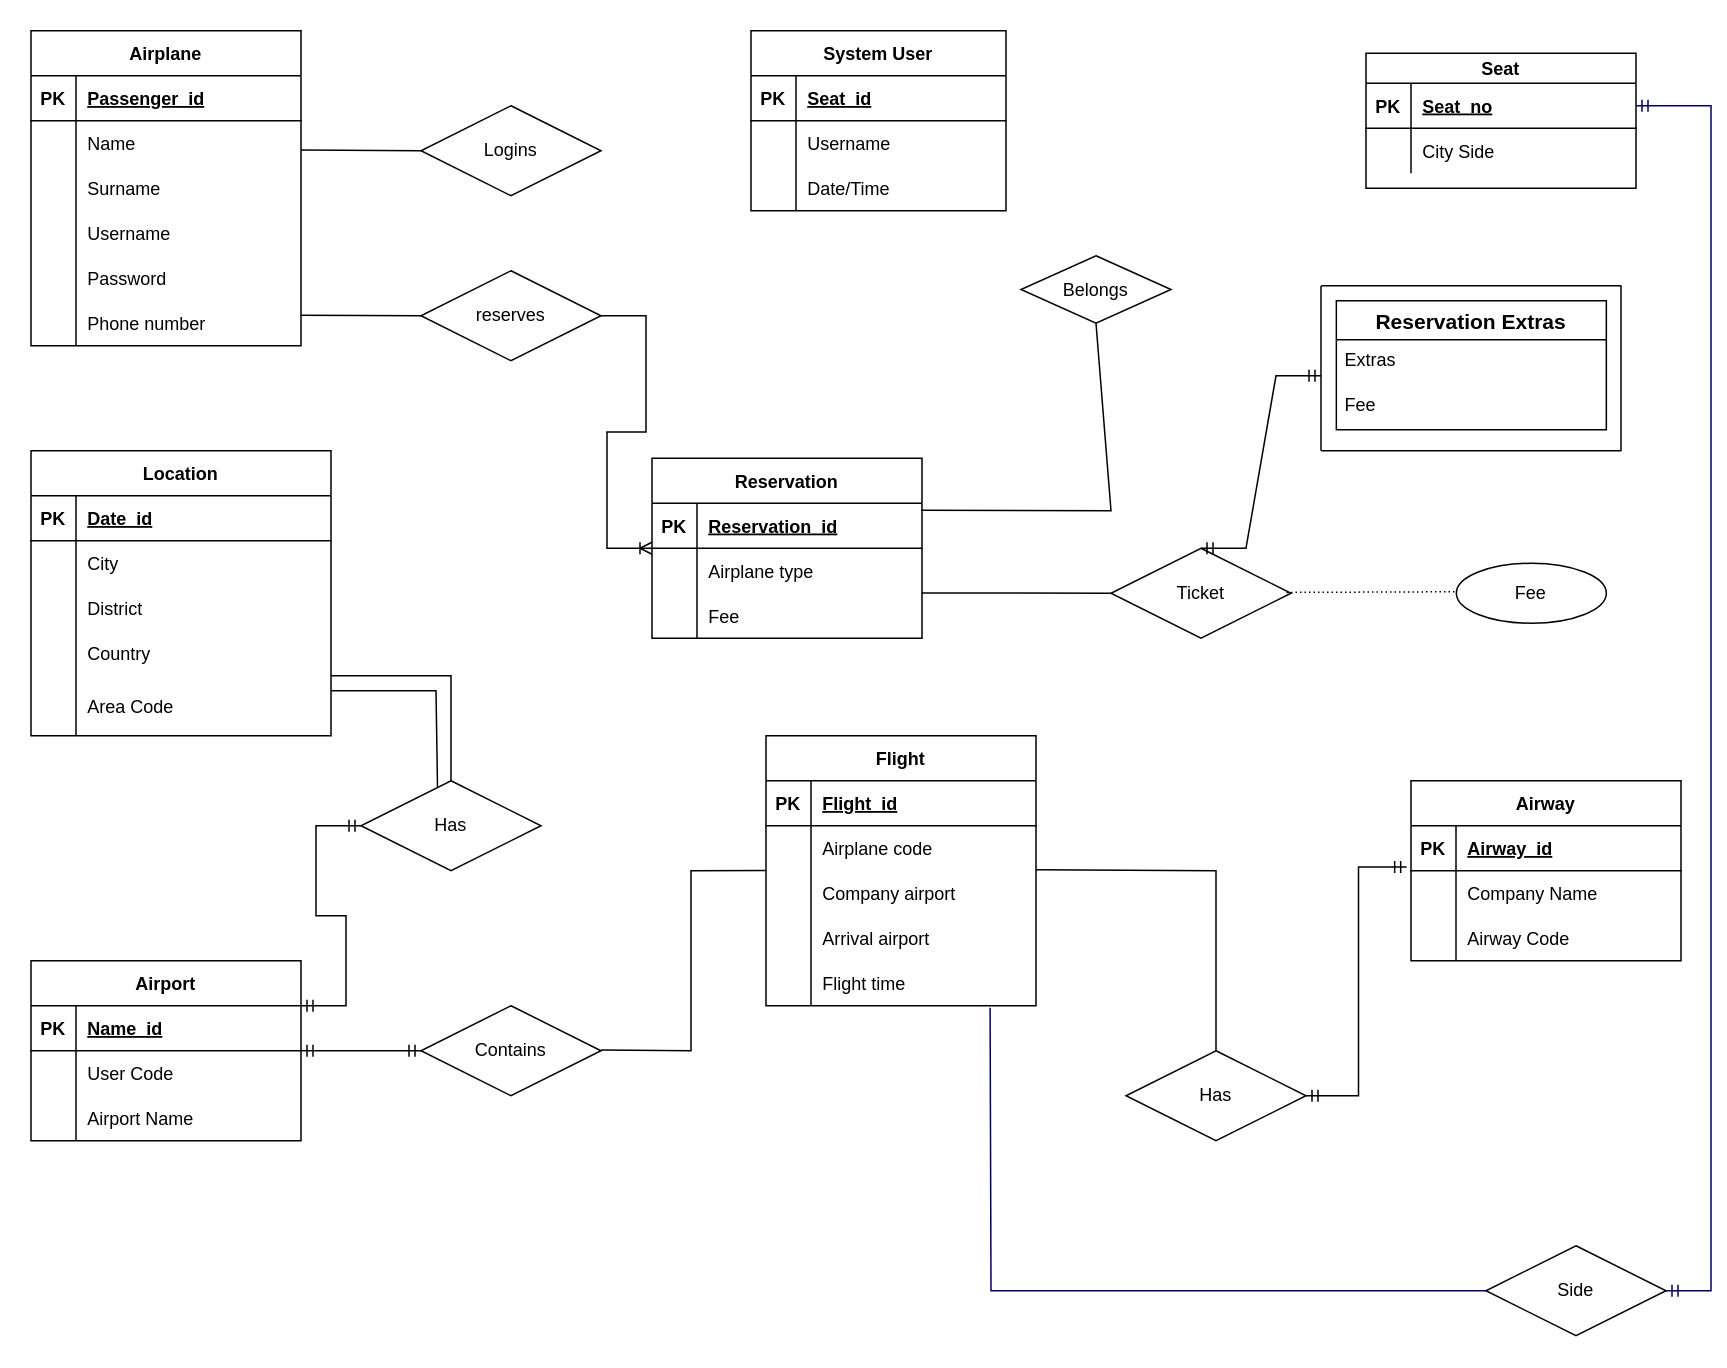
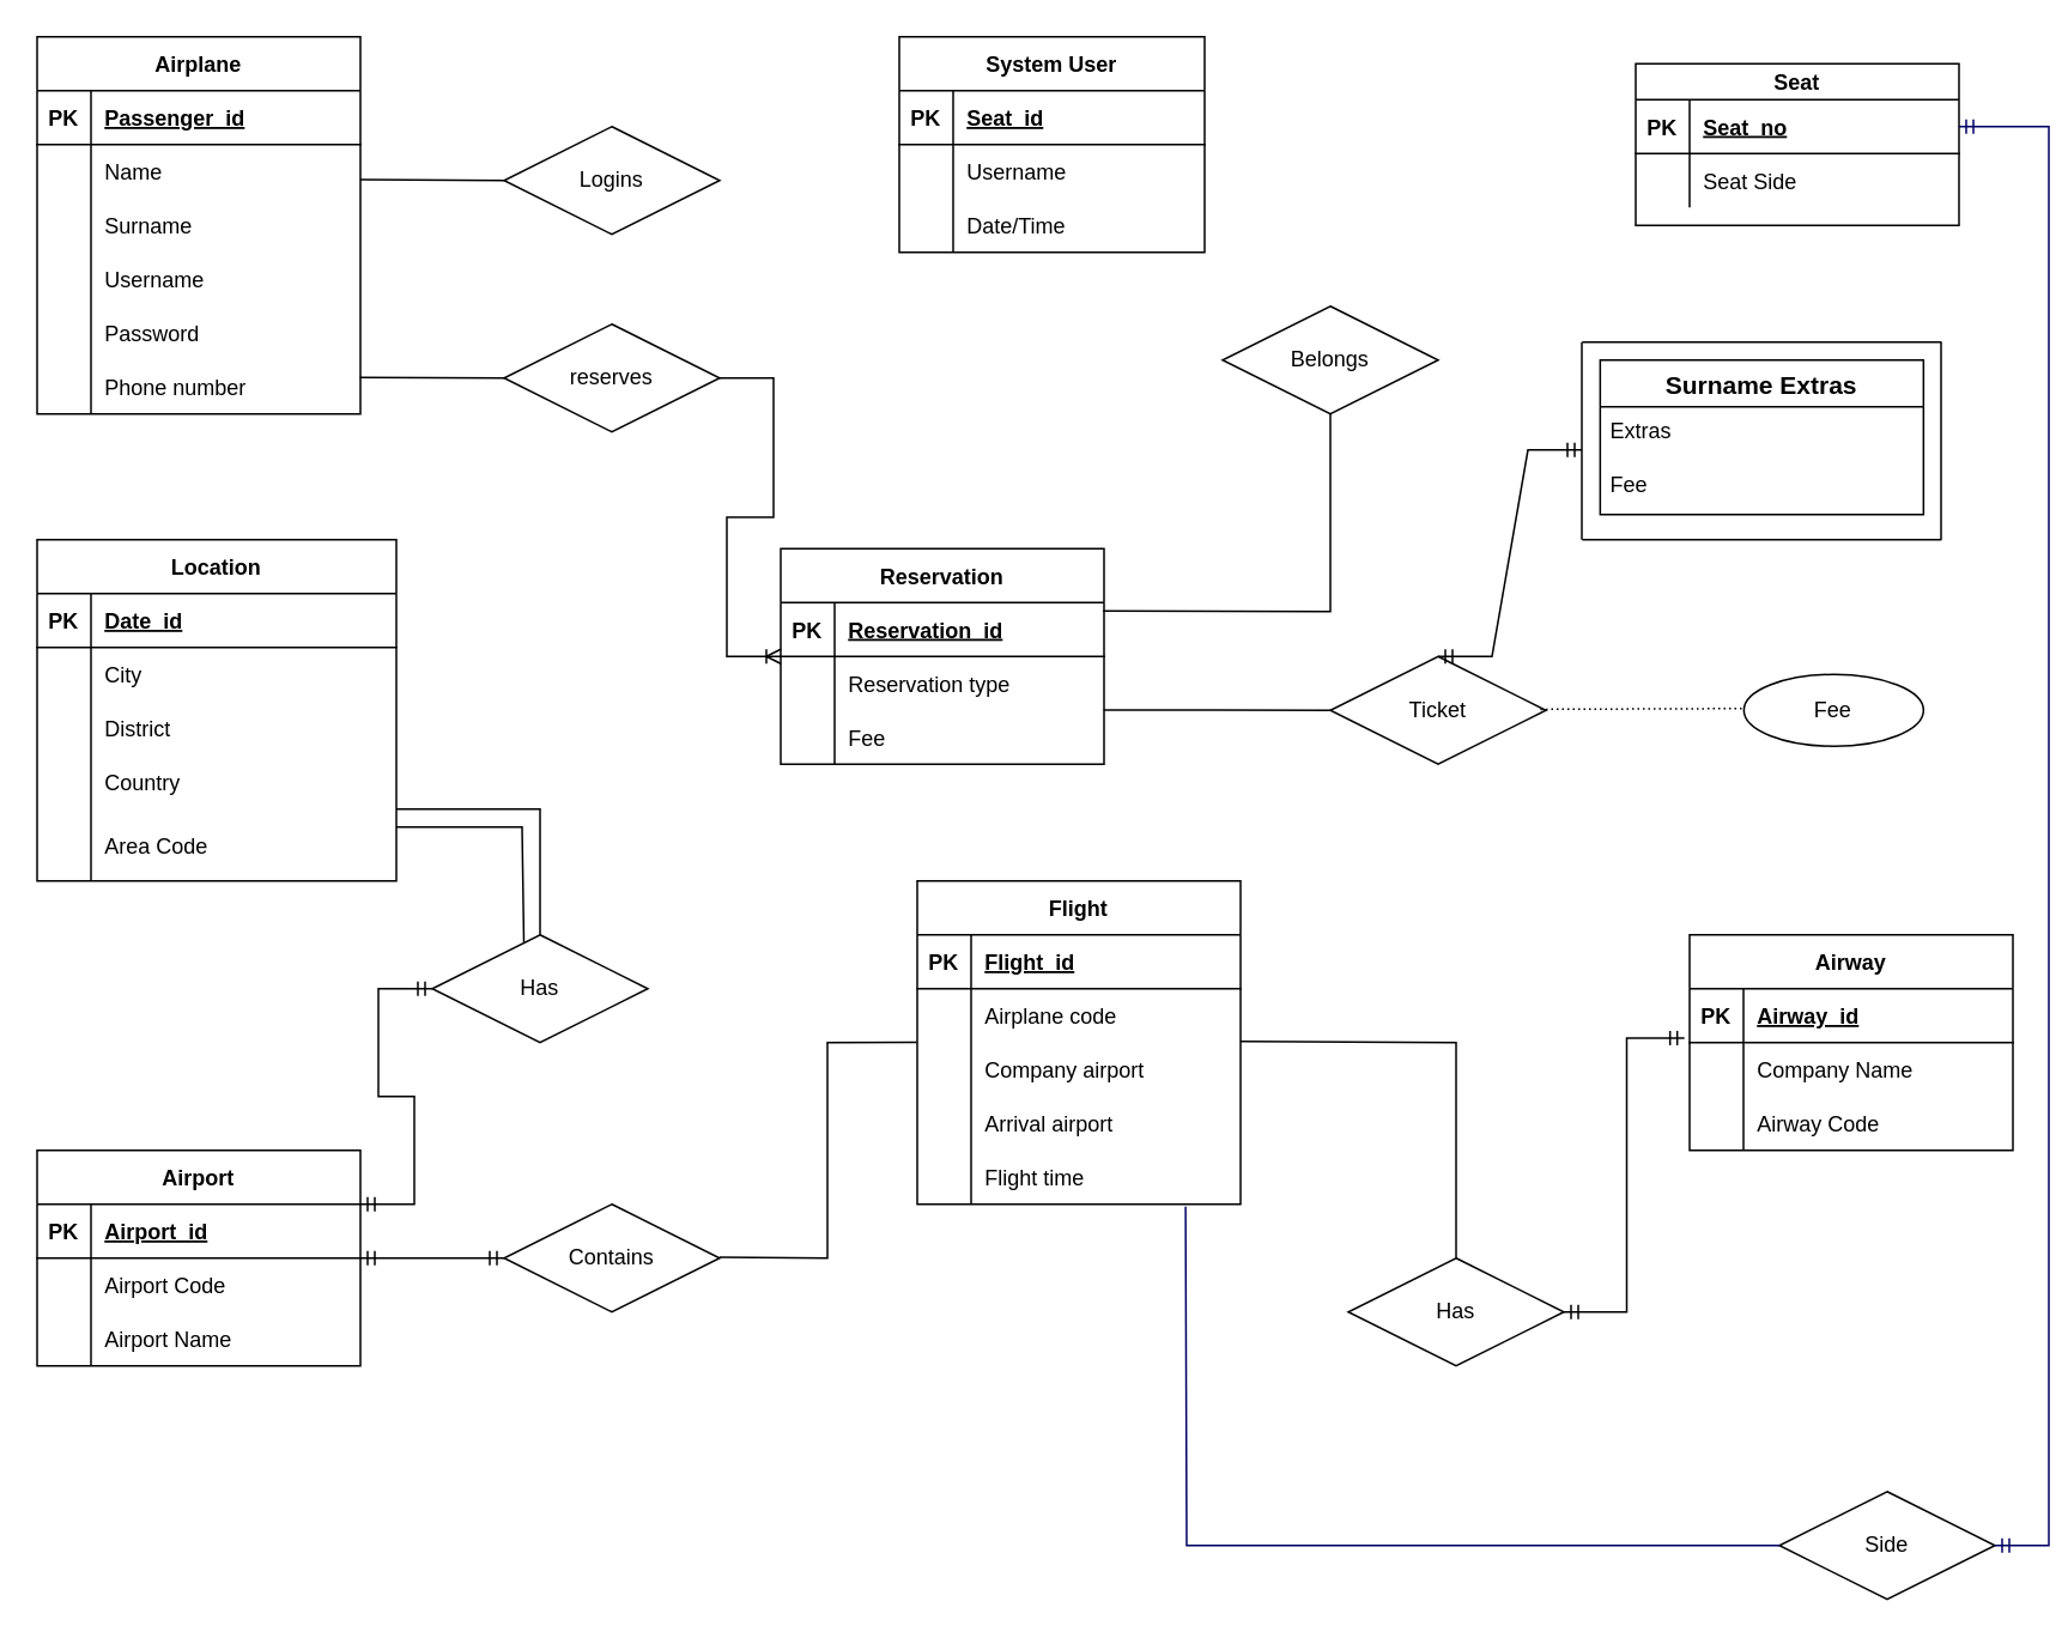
- <mxCell id="99" value="City Side" style="shape=partialRectangle;connectable=0;fillColor=none;top=0;left=0;bottom=0;right=0;align=left;spacingLeft=6;overflow=hidden;" parent="97" vertex="1"><mxGeometry x="30" width="150" height="30" as="geometry"><mxRectangle width="150" height="30" as="alternateBounds" /></mxGeometry></mxCell>
+ <mxCell id="99" value="Seat Side" style="shape=partialRectangle;connectable=0;fillColor=none;top=0;left=0;bottom=0;right=0;align=left;spacingLeft=6;overflow=hidden;" parent="97" vertex="1"><mxGeometry x="30" width="150" height="30" as="geometry"><mxRectangle width="150" height="30" as="alternateBounds" /></mxGeometry></mxCell>
- <mxCell id="112" value="Belongs" style="shape=rhombus;perimeter=rhombusPerimeter;whiteSpace=wrap;html=1;align=center;" vertex="1" parent="1"><mxGeometry x="680" y="170" width="100" height="45" as="geometry" /></mxCell>
+ <mxCell id="112" value="Belongs" style="shape=rhombus;perimeter=rhombusPerimeter;whiteSpace=wrap;html=1;align=center;" vertex="1" parent="1"><mxGeometry x="680" y="170" width="120" height="60" as="geometry" /></mxCell>
- <mxCell id="104" value="Reservation Extras" style="swimlane;fontStyle=1;childLayout=stackLayout;horizontal=1;startSize=26;horizontalStack=0;resizeParent=1;resizeParentMax=0;resizeLast=0;collapsible=1;marginBottom=0;align=center;fontSize=14;" parent="1" vertex="1"><mxGeometry x="890.23" y="200" width="180" height="86" as="geometry" /></mxCell>
+ <mxCell id="104" value="Surname Extras" style="swimlane;fontStyle=1;childLayout=stackLayout;horizontal=1;startSize=26;horizontalStack=0;resizeParent=1;resizeParentMax=0;resizeLast=0;collapsible=1;marginBottom=0;align=center;fontSize=14;" parent="1" vertex="1"><mxGeometry x="890.23" y="200" width="180" height="86" as="geometry" /></mxCell>
- <mxCell id="69" value="Airplane type" style="shape=partialRectangle;connectable=0;fillColor=none;top=0;left=0;bottom=0;right=0;align=left;spacingLeft=6;overflow=hidden;" parent="67" vertex="1"><mxGeometry x="30" width="150" height="30" as="geometry"><mxRectangle width="150" height="30" as="alternateBounds" /></mxGeometry></mxCell>
+ <mxCell id="69" value="Reservation type" style="shape=partialRectangle;connectable=0;fillColor=none;top=0;left=0;bottom=0;right=0;align=left;spacingLeft=6;overflow=hidden;" parent="67" vertex="1"><mxGeometry x="30" width="150" height="30" as="geometry"><mxRectangle width="150" height="30" as="alternateBounds" /></mxGeometry></mxCell>
- <mxCell id="40" value="Name_id" style="shape=partialRectangle;connectable=0;fillColor=none;top=0;left=0;bottom=0;right=0;align=left;spacingLeft=6;fontStyle=5;overflow=hidden;" parent="38" vertex="1"><mxGeometry x="30" width="150" height="30" as="geometry"><mxRectangle width="150" height="30" as="alternateBounds" /></mxGeometry></mxCell>
+ <mxCell id="40" value="Airport_id" style="shape=partialRectangle;connectable=0;fillColor=none;top=0;left=0;bottom=0;right=0;align=left;spacingLeft=6;fontStyle=5;overflow=hidden;" parent="38" vertex="1"><mxGeometry x="30" width="150" height="30" as="geometry"><mxRectangle width="150" height="30" as="alternateBounds" /></mxGeometry></mxCell>
- <mxCell id="43" value="User Code" style="shape=partialRectangle;connectable=0;fillColor=none;top=0;left=0;bottom=0;right=0;align=left;spacingLeft=6;overflow=hidden;" parent="41" vertex="1"><mxGeometry x="30" width="150" height="30" as="geometry"><mxRectangle width="150" height="30" as="alternateBounds" /></mxGeometry></mxCell>
+ <mxCell id="43" value="Airport Code" style="shape=partialRectangle;connectable=0;fillColor=none;top=0;left=0;bottom=0;right=0;align=left;spacingLeft=6;overflow=hidden;" parent="41" vertex="1"><mxGeometry x="30" width="150" height="30" as="geometry"><mxRectangle width="150" height="30" as="alternateBounds" /></mxGeometry></mxCell>
